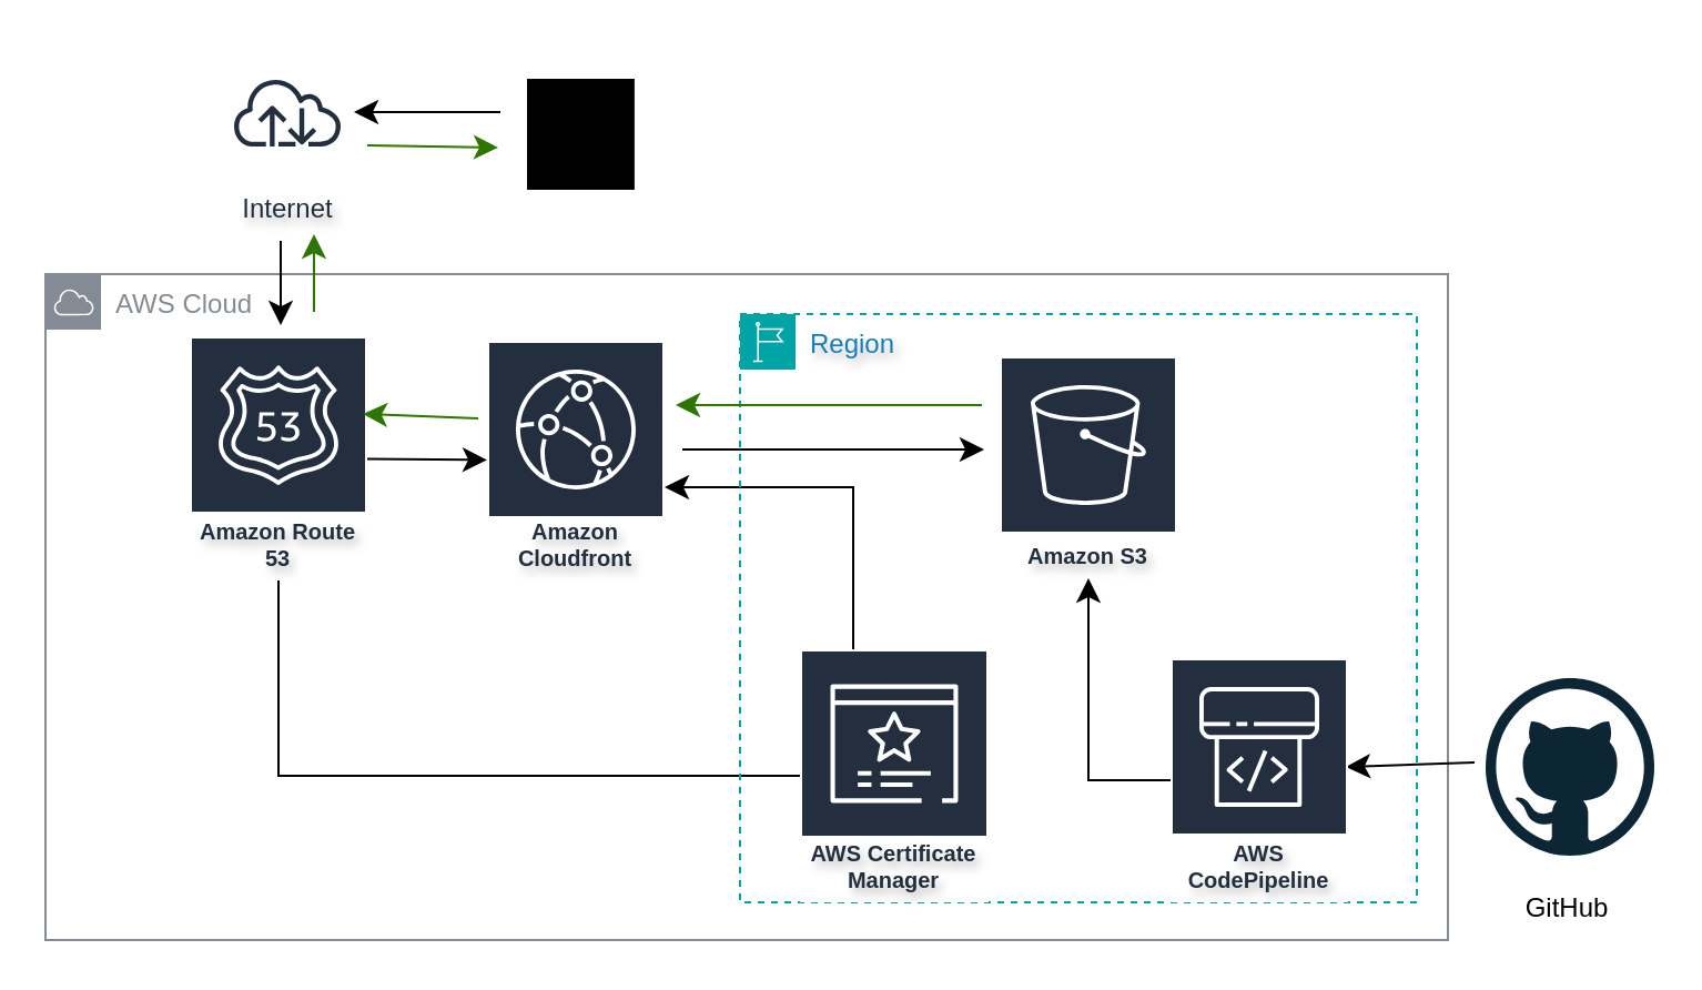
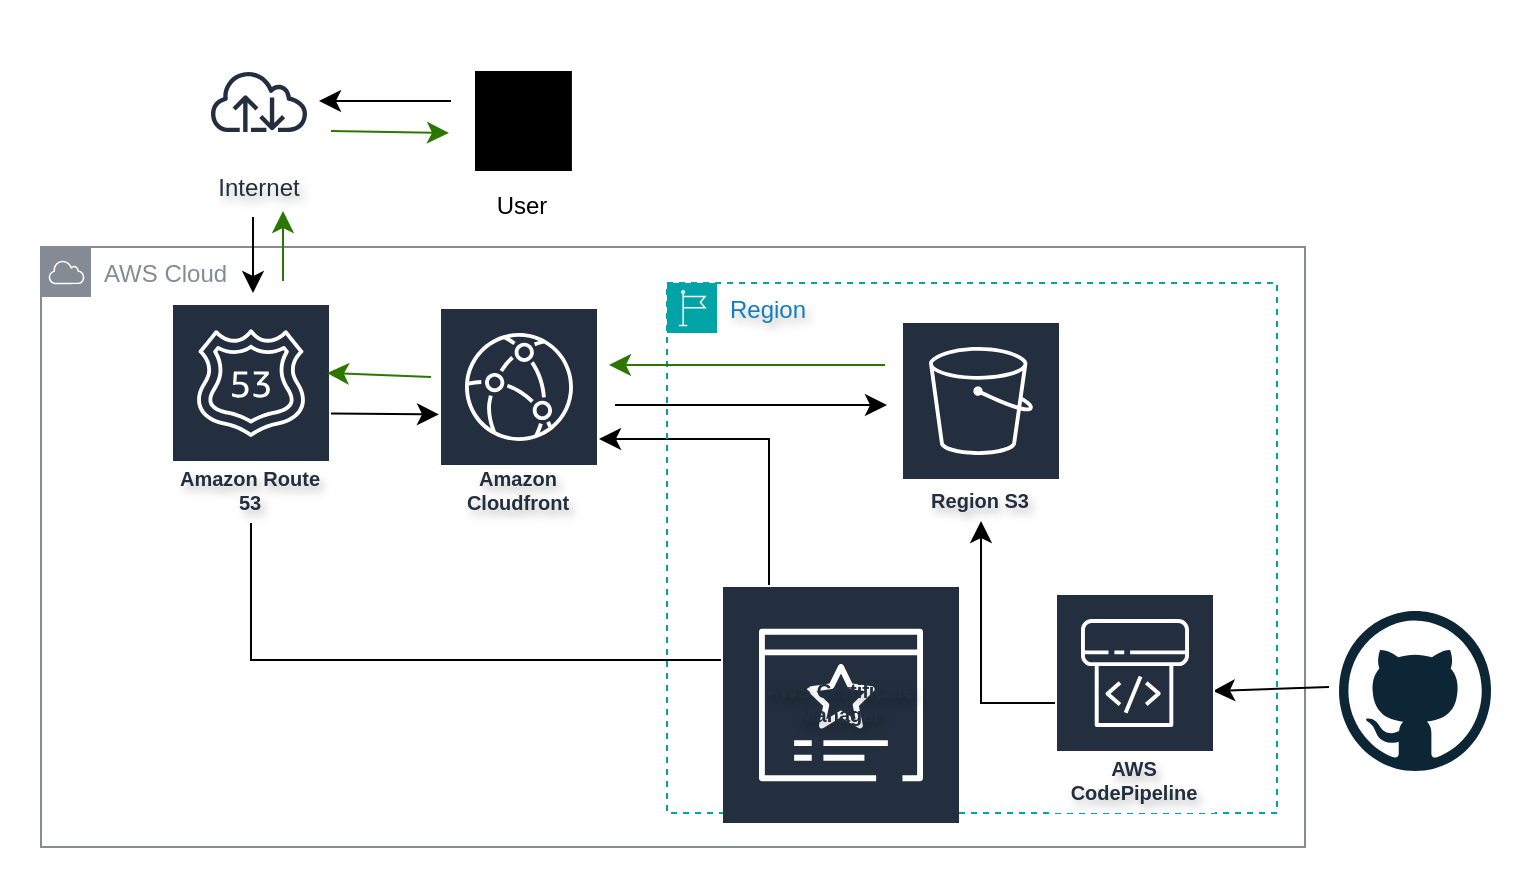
+ <mxCell id="25" value="User" style="text;html=1;align=center;verticalAlign=middle;whiteSpace=wrap;rounded=0;" parent="1" vertex="1"><mxGeometry x="231" y="88" width="60" height="30" as="geometry" /></mxCell>
- <mxCell id="11" value="Amazon S3" style="sketch=0;outlineConnect=0;fontColor=#232F3E;gradientColor=none;strokeColor=#ffffff;fillColor=#232F3E;dashed=0;verticalLabelPosition=middle;verticalAlign=bottom;align=center;html=1;whiteSpace=wrap;fontSize=10;fontStyle=1;spacing=3;shape=mxgraph.aws4.productIcon;prIcon=mxgraph.aws4.s3;textShadow=1;" parent="9" vertex="1"><mxGeometry x="117" y="19" width="80" height="100" as="geometry" /></mxCell>
+ <mxCell id="11" value="Region S3" style="sketch=0;outlineConnect=0;fontColor=#232F3E;gradientColor=none;strokeColor=#ffffff;fillColor=#232F3E;dashed=0;verticalLabelPosition=middle;verticalAlign=bottom;align=center;html=1;whiteSpace=wrap;fontSize=10;fontStyle=1;spacing=3;shape=mxgraph.aws4.productIcon;prIcon=mxgraph.aws4.s3;textShadow=1;" parent="9" vertex="1"><mxGeometry x="117" y="19" width="80" height="100" as="geometry" /></mxCell>
- <mxCell id="10" value="AWS Certificate Manager" style="sketch=0;outlineConnect=0;fontColor=#232F3E;gradientColor=none;strokeColor=#ffffff;fillColor=#232F3E;dashed=0;verticalLabelPosition=middle;verticalAlign=bottom;align=center;html=1;whiteSpace=wrap;fontSize=10;fontStyle=1;spacing=3;shape=mxgraph.aws4.productIcon;prIcon=mxgraph.aws4.certificate_manager_3;textShadow=1;" parent="9" vertex="1"><mxGeometry x="27" y="151" width="85" height="114" as="geometry" /></mxCell>
+ <mxCell id="10" value="AWS Certificate Manager" style="sketch=0;outlineConnect=0;fontColor=#232F3E;gradientColor=none;strokeColor=#ffffff;fillColor=#232F3E;dashed=0;verticalLabelPosition=middle;verticalAlign=bottom;align=center;html=1;whiteSpace=wrap;fontSize=10;fontStyle=1;spacing=3;shape=mxgraph.aws4.productIcon;prIcon=mxgraph.aws4.certificate_manager_3;textShadow=1;" parent="9" vertex="1"><mxGeometry x="27" y="151" width="120" height="75" as="geometry" /></mxCell>
- <mxCell id="24" value="GitHub" style="text;html=1;align=center;verticalAlign=middle;whiteSpace=wrap;rounded=0;" parent="1" vertex="1"><mxGeometry x="676" y="394" width="60" height="30" as="geometry" /></mxCell>
